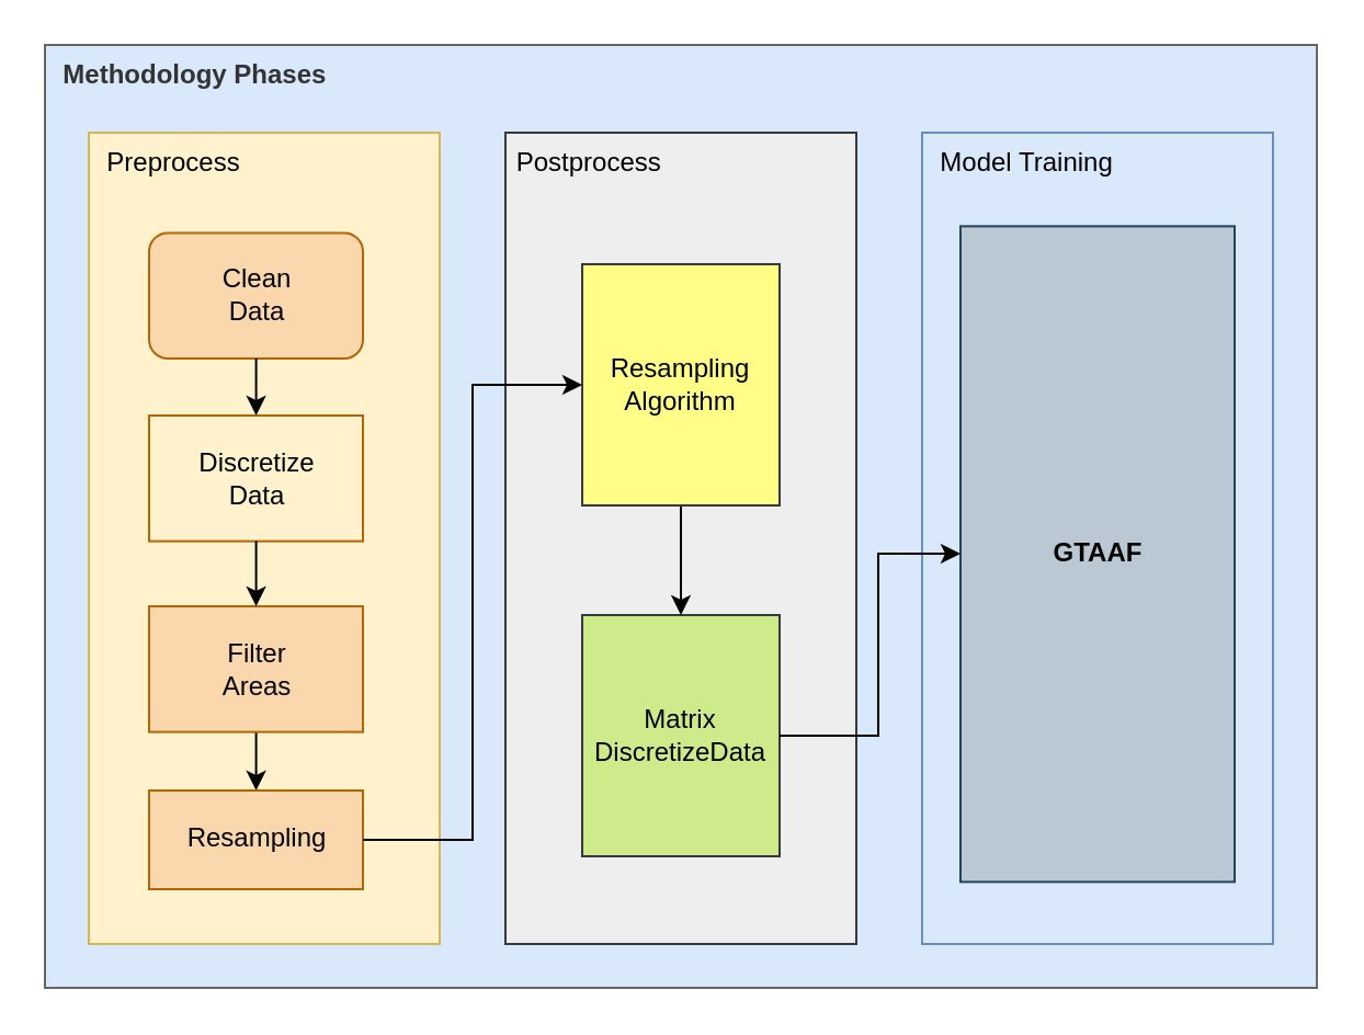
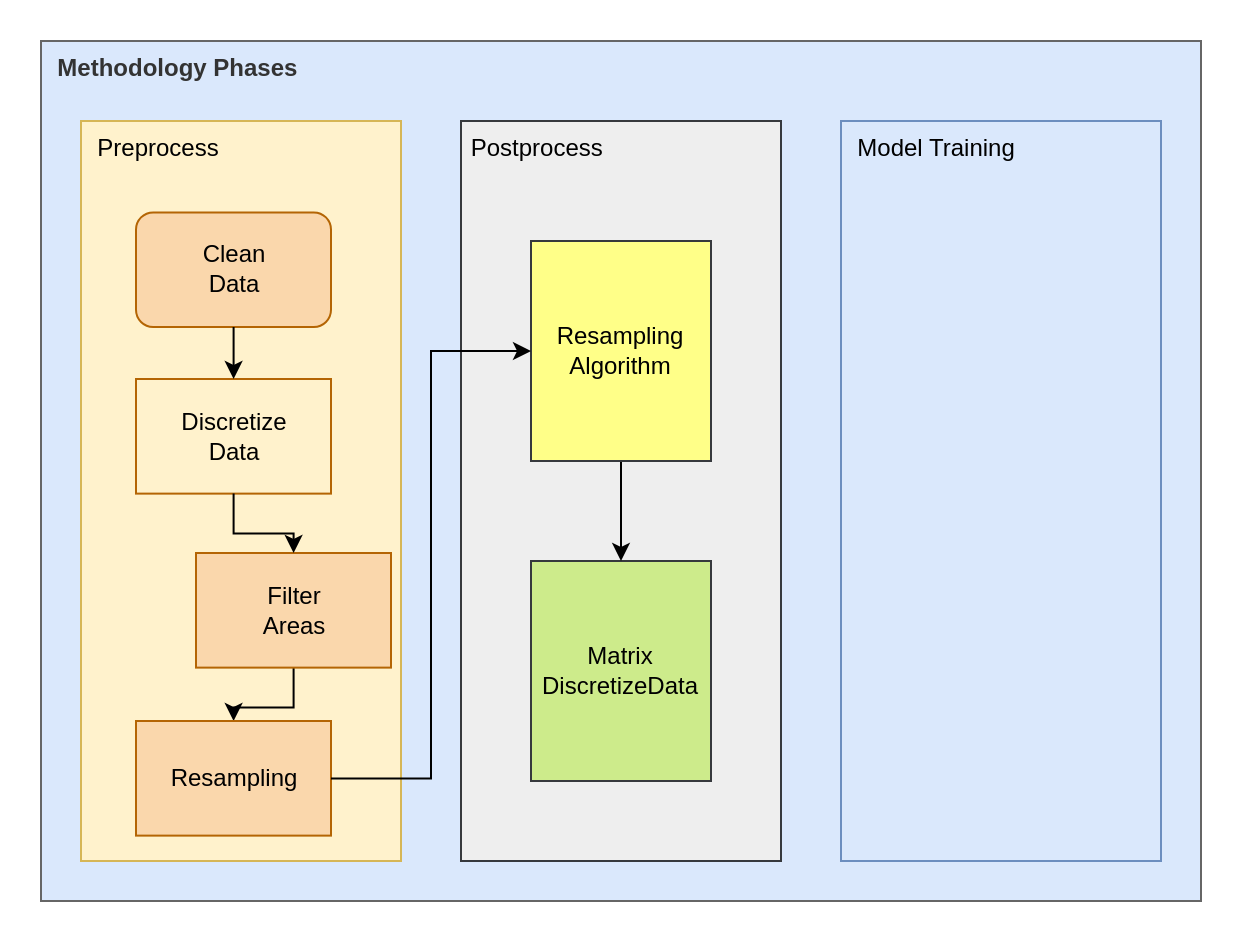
- <mxCell id="19" value="&lt;b&gt;GTAAF&lt;/b&gt;" style="rounded=0;whiteSpace=wrap;html=1;fillColor=#bac8d3;strokeColor=#23445d;" parent="18" vertex="1"><mxGeometry y="18.69" width="125" height="299" as="geometry" /></mxCell>
- <mxCell id="21" value="" style="edgeStyle=orthogonalEdgeStyle;rounded=0;orthogonalLoop=1;jettySize=auto;html=1;" parent="1" source="14" target="19" edge="1"><mxGeometry relative="1" as="geometry"><Array as="points"><mxPoint x="400" y="335" /><mxPoint x="400" y="252" /></Array></mxGeometry></mxCell>
- <mxCell id="8" value="Filter&lt;br&gt;Areas" style="rounded=0;whiteSpace=wrap;html=1;fillColor=#fad7ac;strokeColor=#b46504;" parent="3" vertex="1"><mxGeometry x="27.5" y="215.996" width="97.5" height="57.31" as="geometry" /></mxCell>
+ <mxCell id="8" value="Filter&lt;br&gt;Areas" style="rounded=0;whiteSpace=wrap;html=1;fillColor=#fad7ac;strokeColor=#b46504;" parent="3" vertex="1"><mxGeometry x="57.5" y="215.996" width="97.5" height="57.31" as="geometry" /></mxCell>
- <mxCell id="11" value="Resampling" style="rounded=0;whiteSpace=wrap;html=1;fillColor=#fad7ac;strokeColor=#b46504;" parent="3" vertex="1"><mxGeometry x="27.5" y="299.996" width="97.5" height="45" as="geometry" /></mxCell>
+ <mxCell id="11" value="Resampling" style="rounded=0;whiteSpace=wrap;html=1;fillColor=#fad7ac;strokeColor=#b46504;" parent="3" vertex="1"><mxGeometry x="27.5" y="299.996" width="97.5" height="57.31" as="geometry" /></mxCell>
